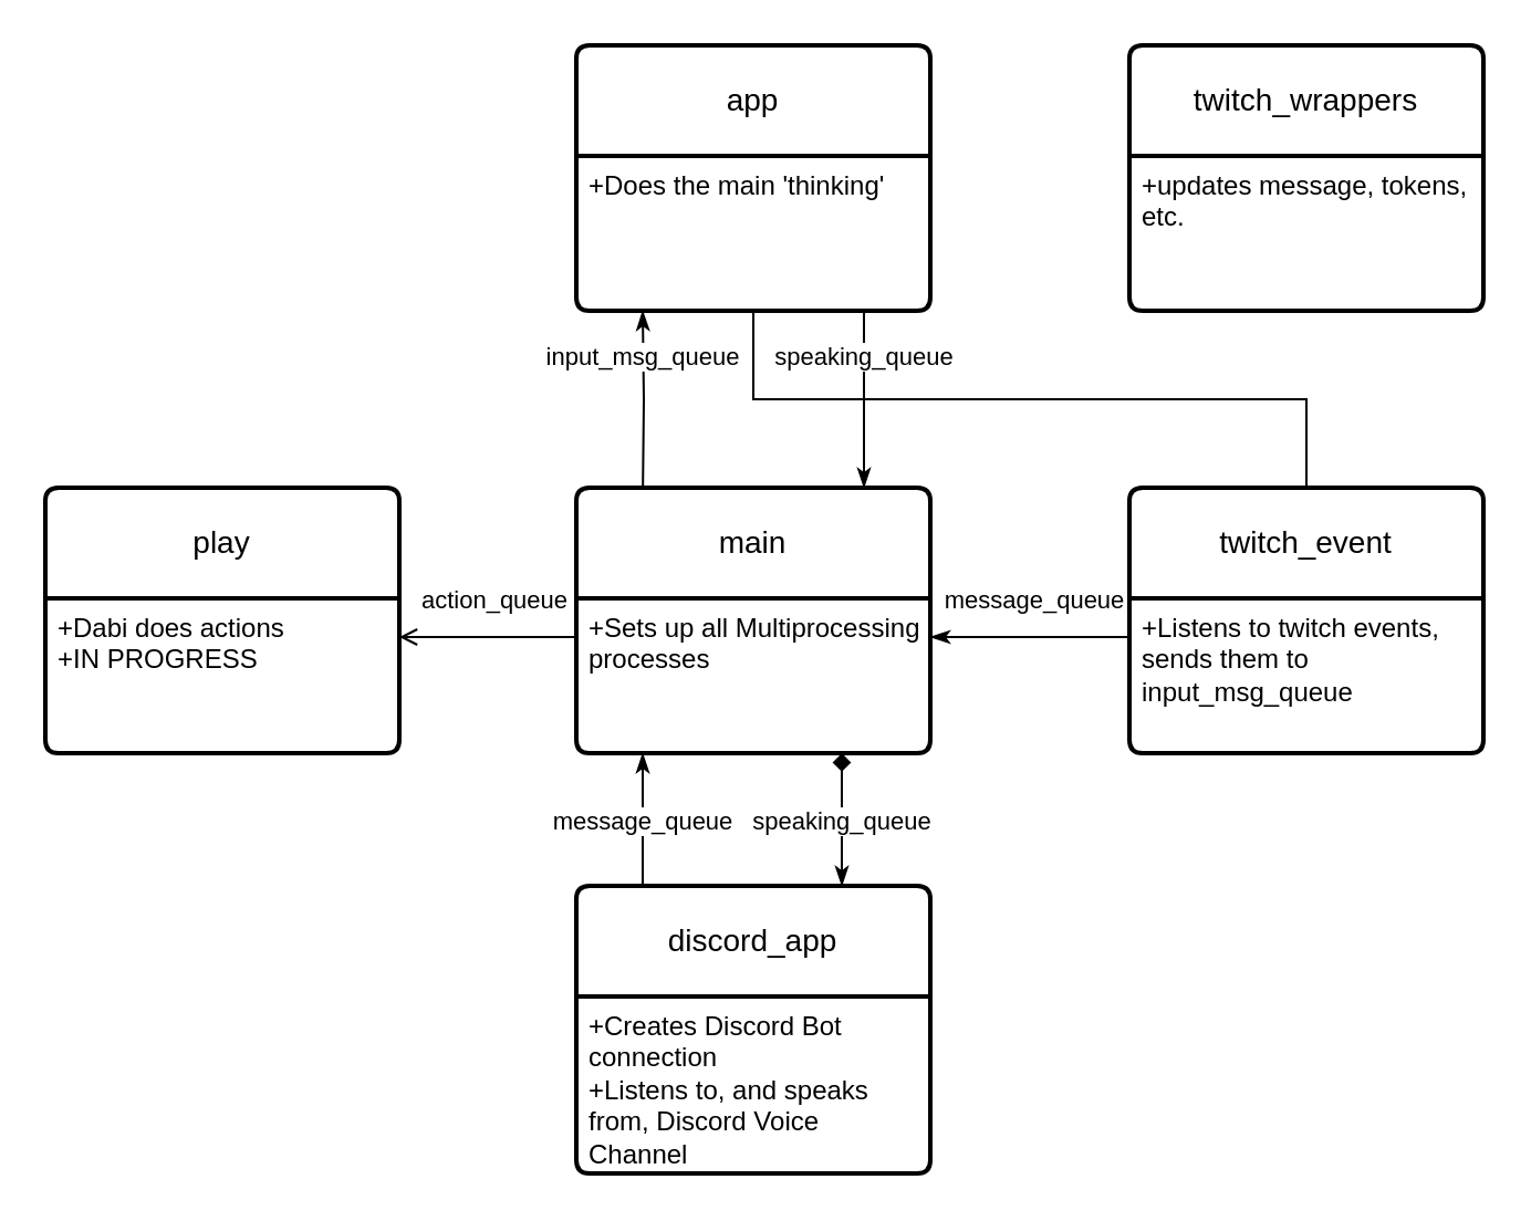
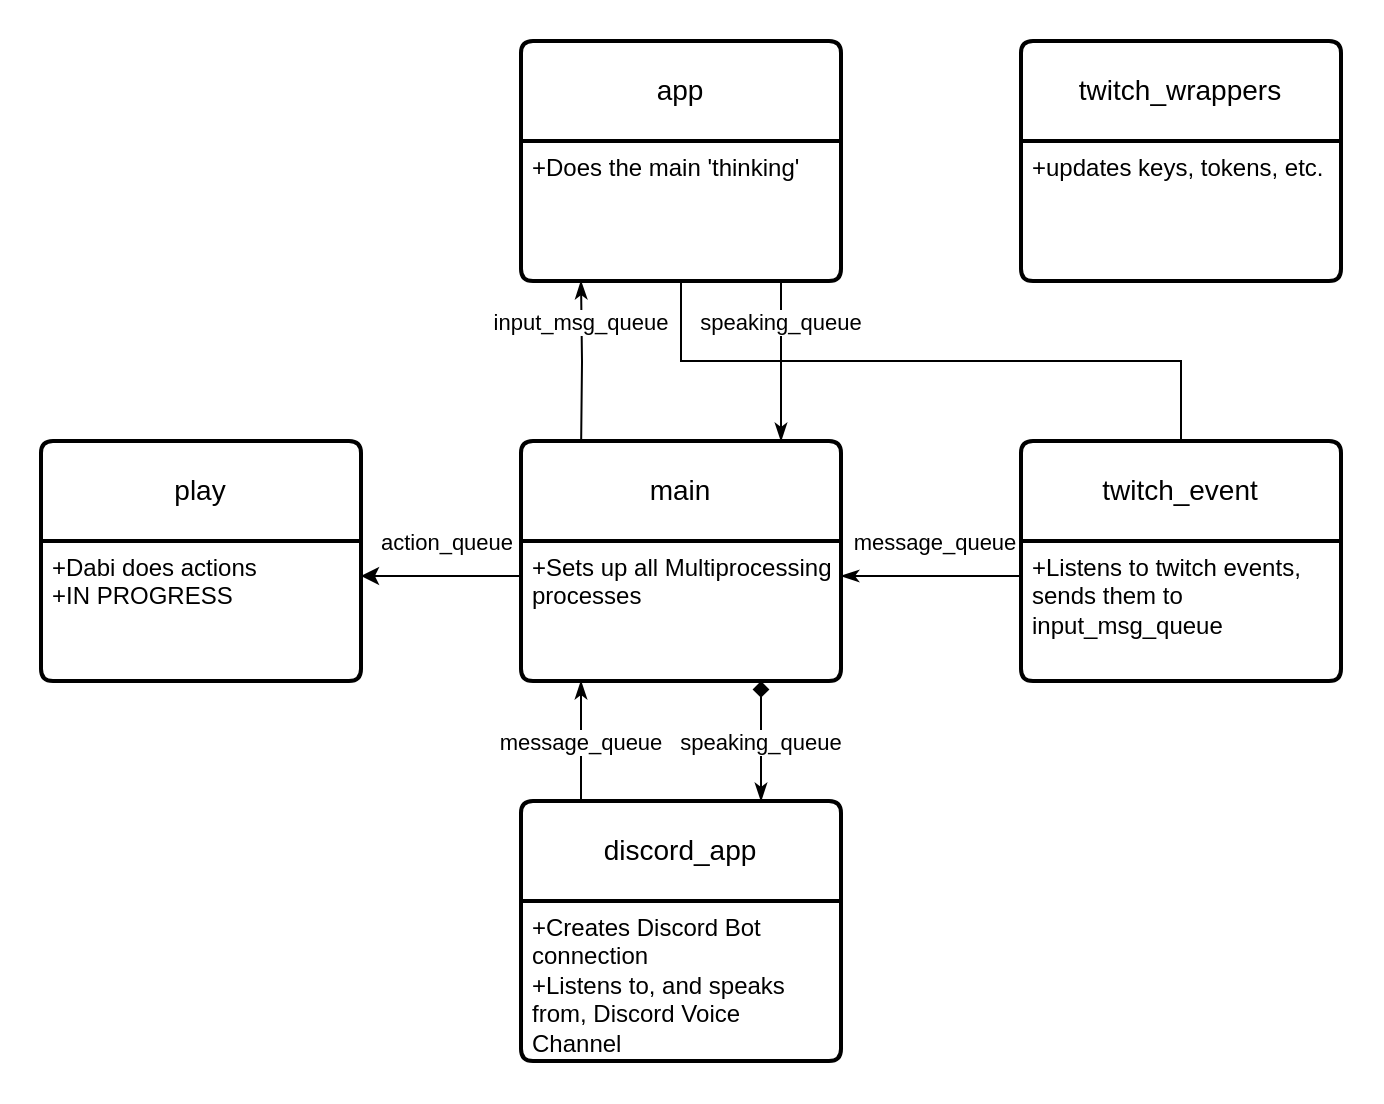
- <mxCell id="26" value="+updates message, tokens, etc." style="align=left;strokeColor=none;fillColor=none;spacingLeft=4;spacingRight=4;fontSize=12;verticalAlign=top;resizable=0;rotatable=0;part=1;html=1;whiteSpace=wrap;" parent="25" vertex="1"><mxGeometry y="50" width="160" height="70" as="geometry" /></mxCell>
+ <mxCell id="26" value="+updates keys, tokens, etc." style="align=left;strokeColor=none;fillColor=none;spacingLeft=4;spacingRight=4;fontSize=12;verticalAlign=top;resizable=0;rotatable=0;part=1;html=1;whiteSpace=wrap;" parent="25" vertex="1"><mxGeometry y="50" width="160" height="70" as="geometry" /></mxCell>
- <mxCell id="23" style="edgeStyle=orthogonalEdgeStyle;rounded=0;orthogonalLoop=1;jettySize=auto;html=1;exitX=0;exitY=0.25;exitDx=0;exitDy=0;entryX=1;entryY=0.25;entryDx=0;entryDy=0;endArrow=open;" parent="1" source="5" target="22" edge="1"><mxGeometry relative="1" as="geometry"><mxPoint x="210" y="250" as="sourcePoint" /><mxPoint x="210" y="330" as="targetPoint" /></mxGeometry></mxCell>
+ <mxCell id="23" style="edgeStyle=orthogonalEdgeStyle;rounded=0;orthogonalLoop=1;jettySize=auto;html=1;exitX=0;exitY=0.25;exitDx=0;exitDy=0;entryX=1;entryY=0.25;entryDx=0;entryDy=0;" parent="1" source="5" target="22" edge="1"><mxGeometry relative="1" as="geometry"><mxPoint x="210" y="250" as="sourcePoint" /><mxPoint x="210" y="330" as="targetPoint" /></mxGeometry></mxCell>
